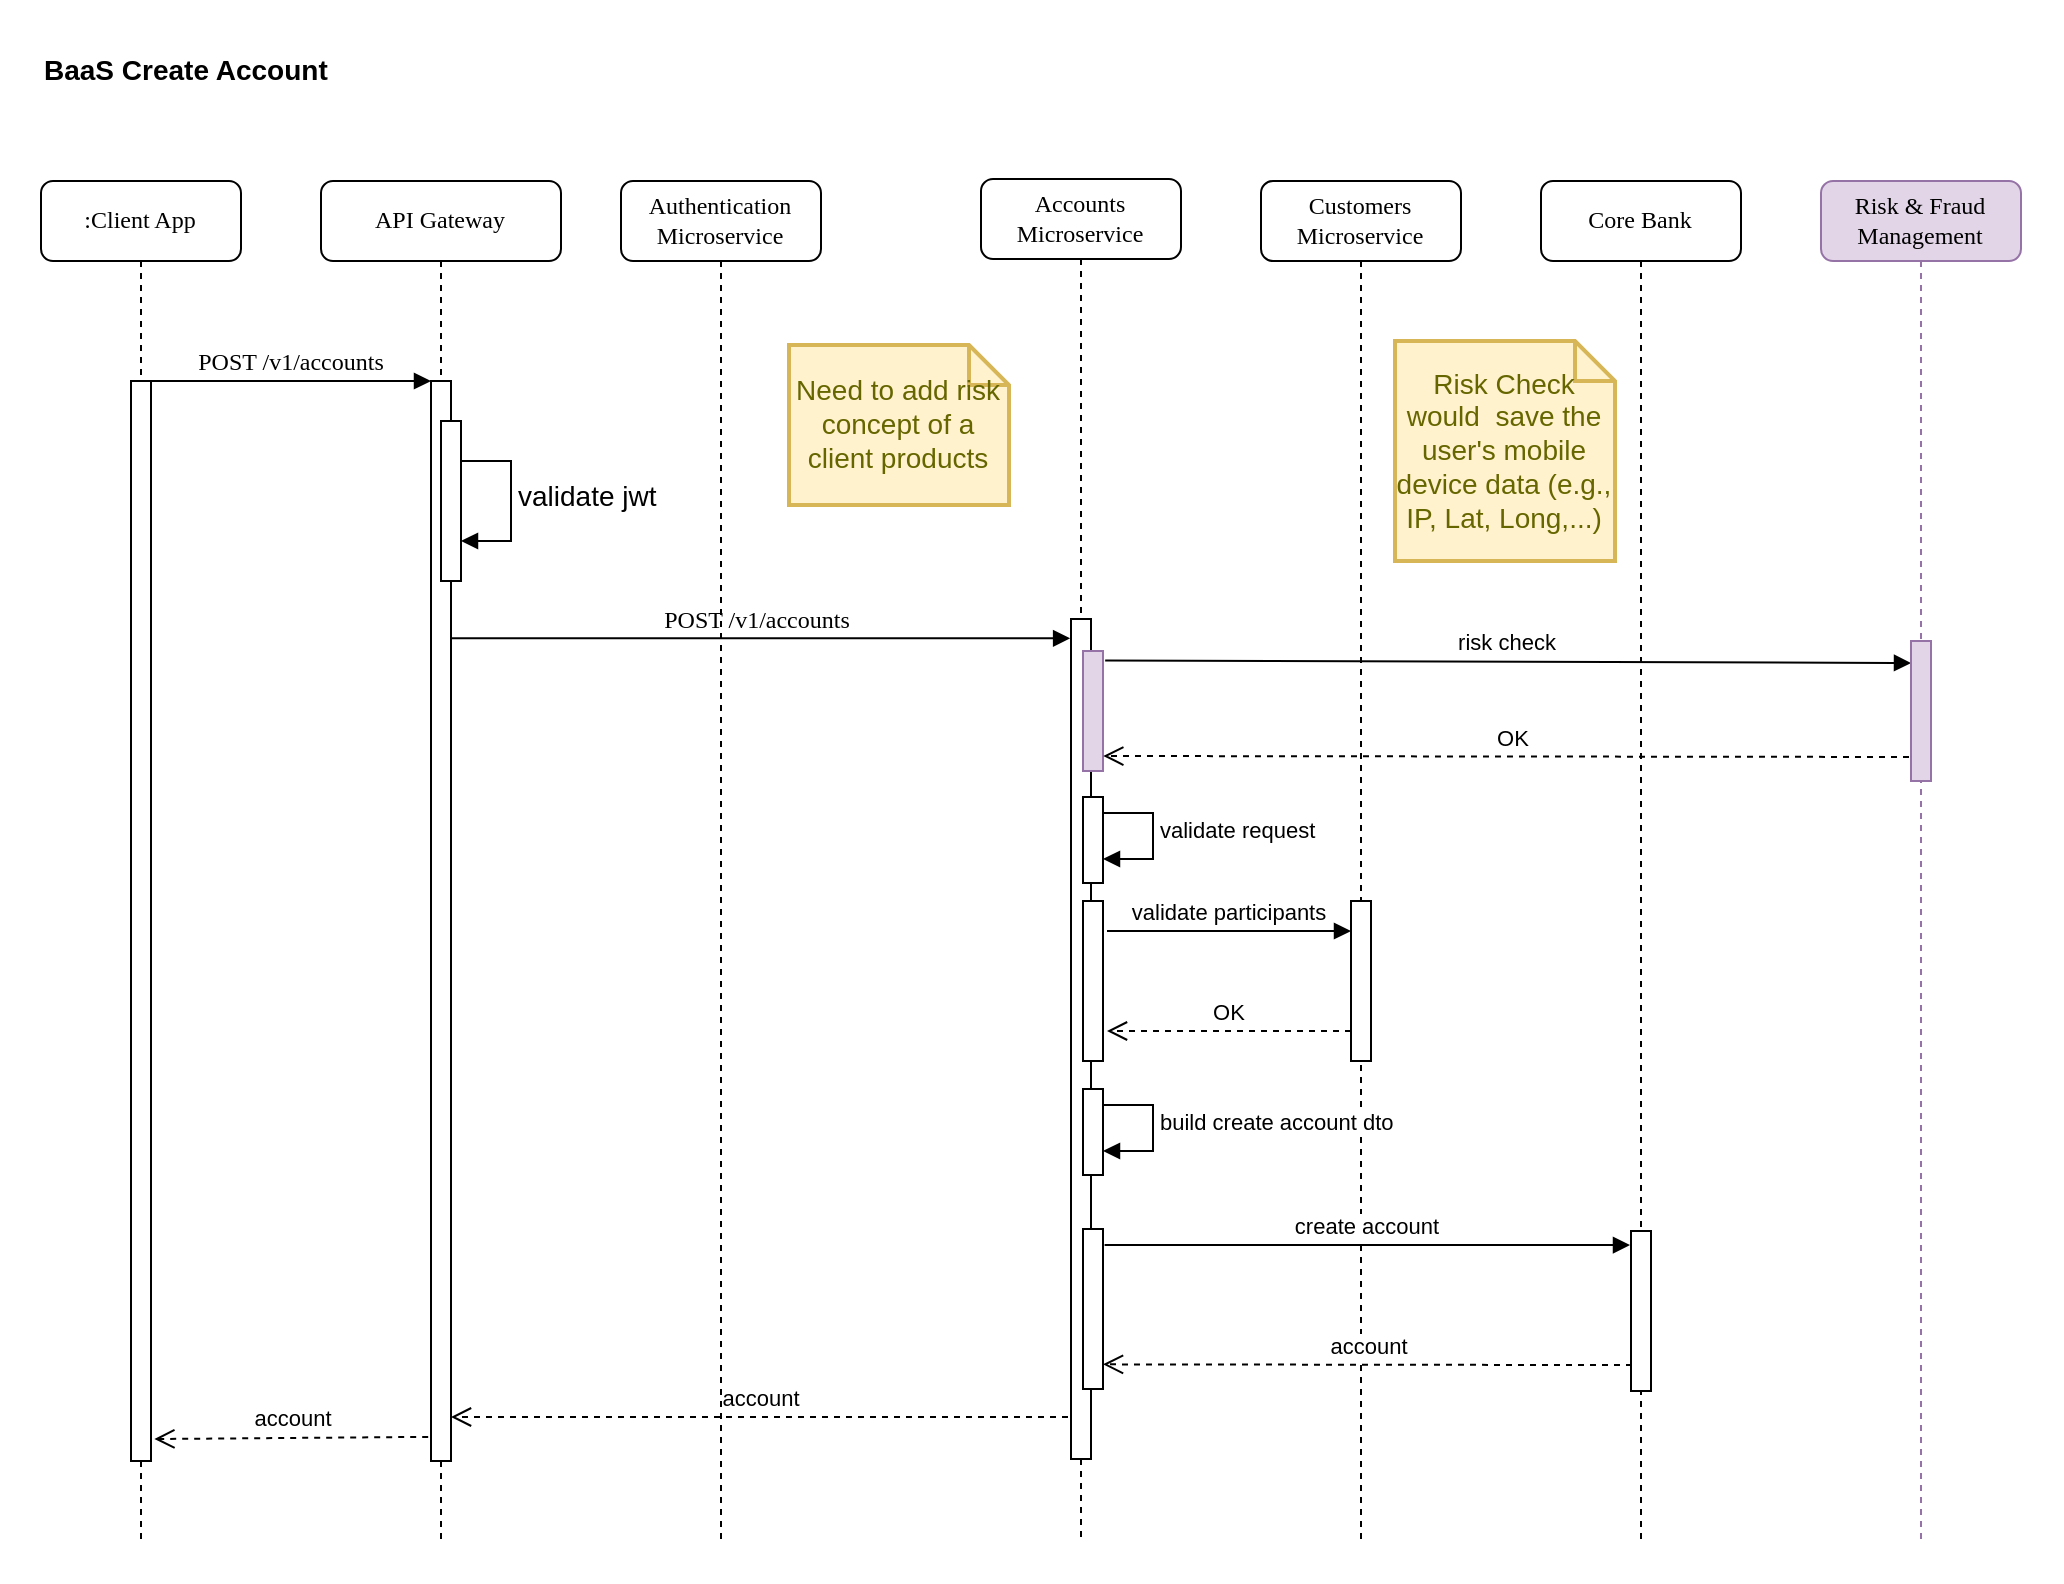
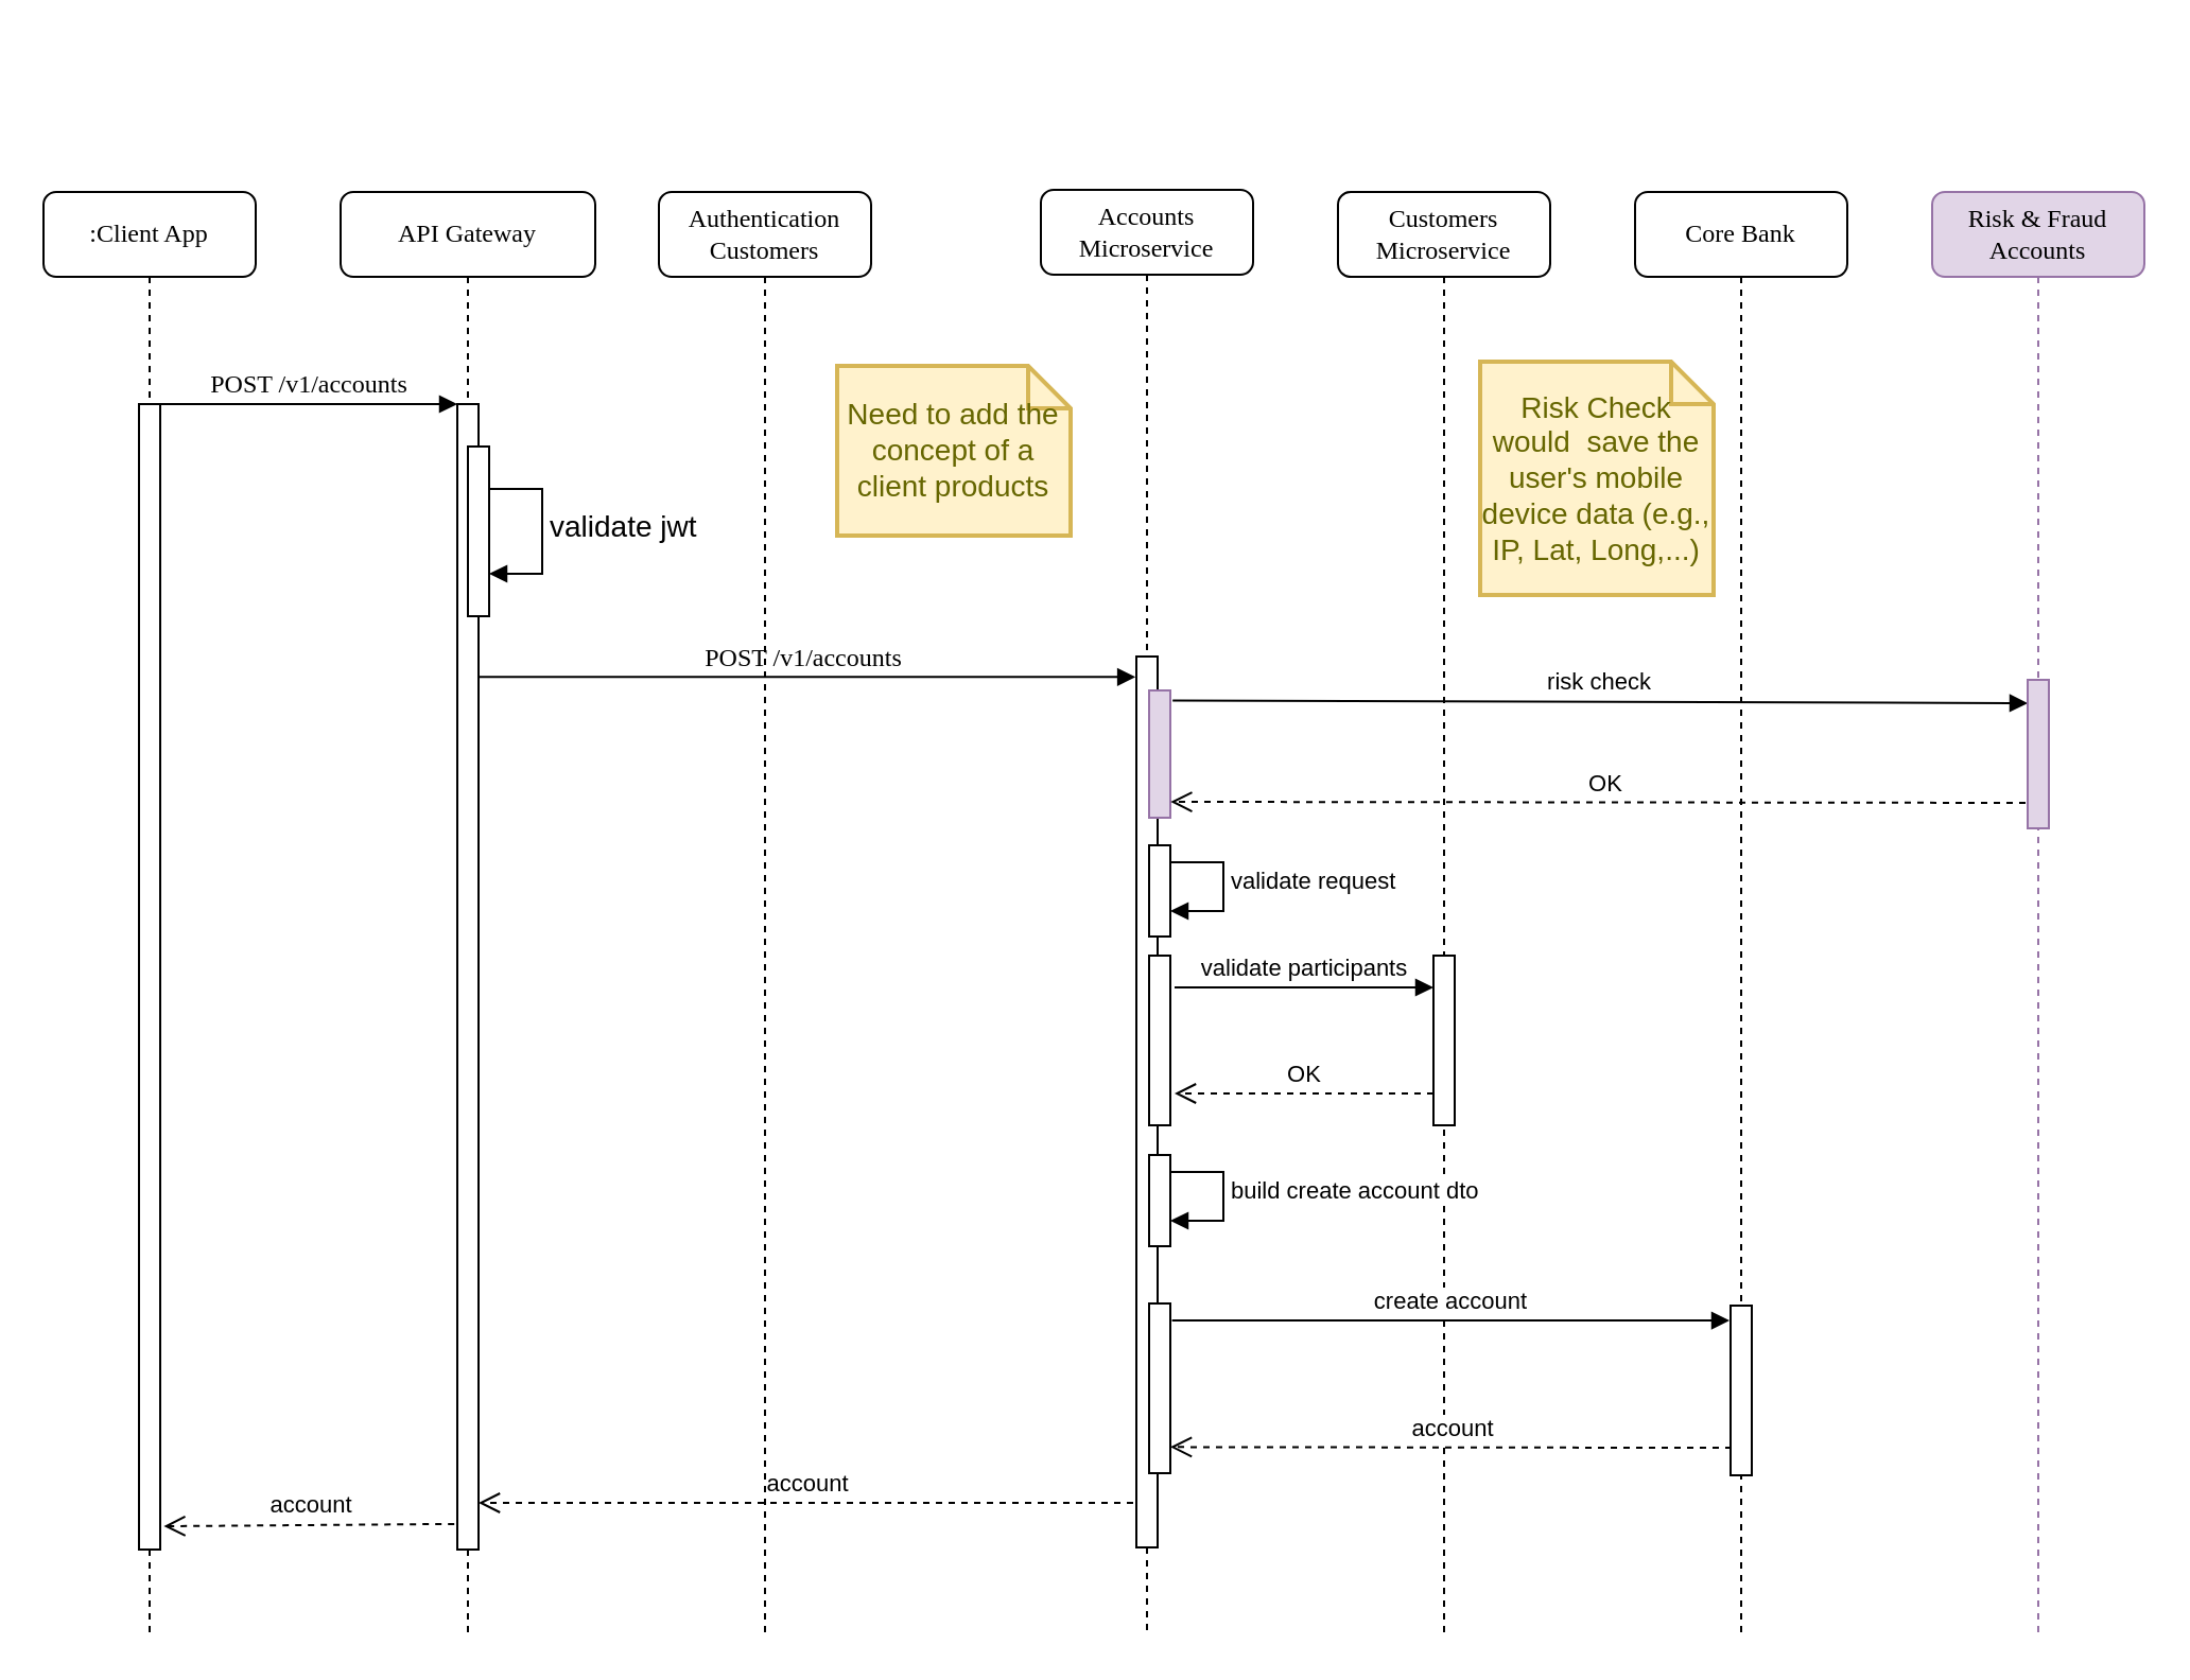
- <mxCell id="34" value="&lt;b&gt;&lt;font style=&quot;font-size: 14px&quot;&gt;BaaS Create Account&lt;/font&gt;&lt;/b&gt;" style="text;html=1;strokeColor=none;fillColor=none;align=left;verticalAlign=middle;whiteSpace=wrap;rounded=0;" parent="1" vertex="1"><mxGeometry x="20" y="20" width="520" height="30" as="geometry" /></mxCell>
- <mxCell id="26" value="Authentication Microservice" style="shape=umlLifeline;perimeter=lifelinePerimeter;whiteSpace=wrap;html=1;container=1;collapsible=0;recursiveResize=0;outlineConnect=0;rounded=1;shadow=0;comic=0;labelBackgroundColor=none;strokeWidth=1;fontFamily=Verdana;fontSize=12;align=center;" parent="1" vertex="1"><mxGeometry x="310" y="90" width="100" height="680" as="geometry" /></mxCell>
+ <mxCell id="26" value="Authentication Customers" style="shape=umlLifeline;perimeter=lifelinePerimeter;whiteSpace=wrap;html=1;container=1;collapsible=0;recursiveResize=0;outlineConnect=0;rounded=1;shadow=0;comic=0;labelBackgroundColor=none;strokeWidth=1;fontFamily=Verdana;fontSize=12;align=center;" parent="1" vertex="1"><mxGeometry x="310" y="90" width="100" height="680" as="geometry" /></mxCell>
- <mxCell id="12" value="Risk &amp;amp; Fraud Management" style="shape=umlLifeline;perimeter=lifelinePerimeter;whiteSpace=wrap;html=1;container=1;collapsible=0;recursiveResize=0;outlineConnect=0;rounded=1;shadow=0;comic=0;labelBackgroundColor=none;strokeWidth=1;fontFamily=Verdana;fontSize=12;align=center;fillColor=#e1d5e7;strokeColor=#9673a6;" parent="1" vertex="1"><mxGeometry x="910" y="90" width="100" height="680" as="geometry" /></mxCell>
+ <mxCell id="12" value="Risk &amp;amp; Fraud Accounts" style="shape=umlLifeline;perimeter=lifelinePerimeter;whiteSpace=wrap;html=1;container=1;collapsible=0;recursiveResize=0;outlineConnect=0;rounded=1;shadow=0;comic=0;labelBackgroundColor=none;strokeWidth=1;fontFamily=Verdana;fontSize=12;align=center;fillColor=#e1d5e7;strokeColor=#9673a6;" parent="1" vertex="1"><mxGeometry x="910" y="90" width="100" height="680" as="geometry" /></mxCell>
- <mxCell id="35" value="Need to add risk concept of a client products" style="shape=note;strokeWidth=2;fontSize=14;size=20;whiteSpace=wrap;html=1;fillColor=#fff2cc;strokeColor=#d6b656;fontColor=#666600;" parent="1" vertex="1"><mxGeometry x="394" y="172" width="110.0" height="80" as="geometry" /></mxCell>
+ <mxCell id="35" value="Need to add the concept of a client products" style="shape=note;strokeWidth=2;fontSize=14;size=20;whiteSpace=wrap;html=1;fillColor=#fff2cc;strokeColor=#d6b656;fontColor=#666600;" parent="1" vertex="1"><mxGeometry x="394" y="172" width="110.0" height="80" as="geometry" /></mxCell>
